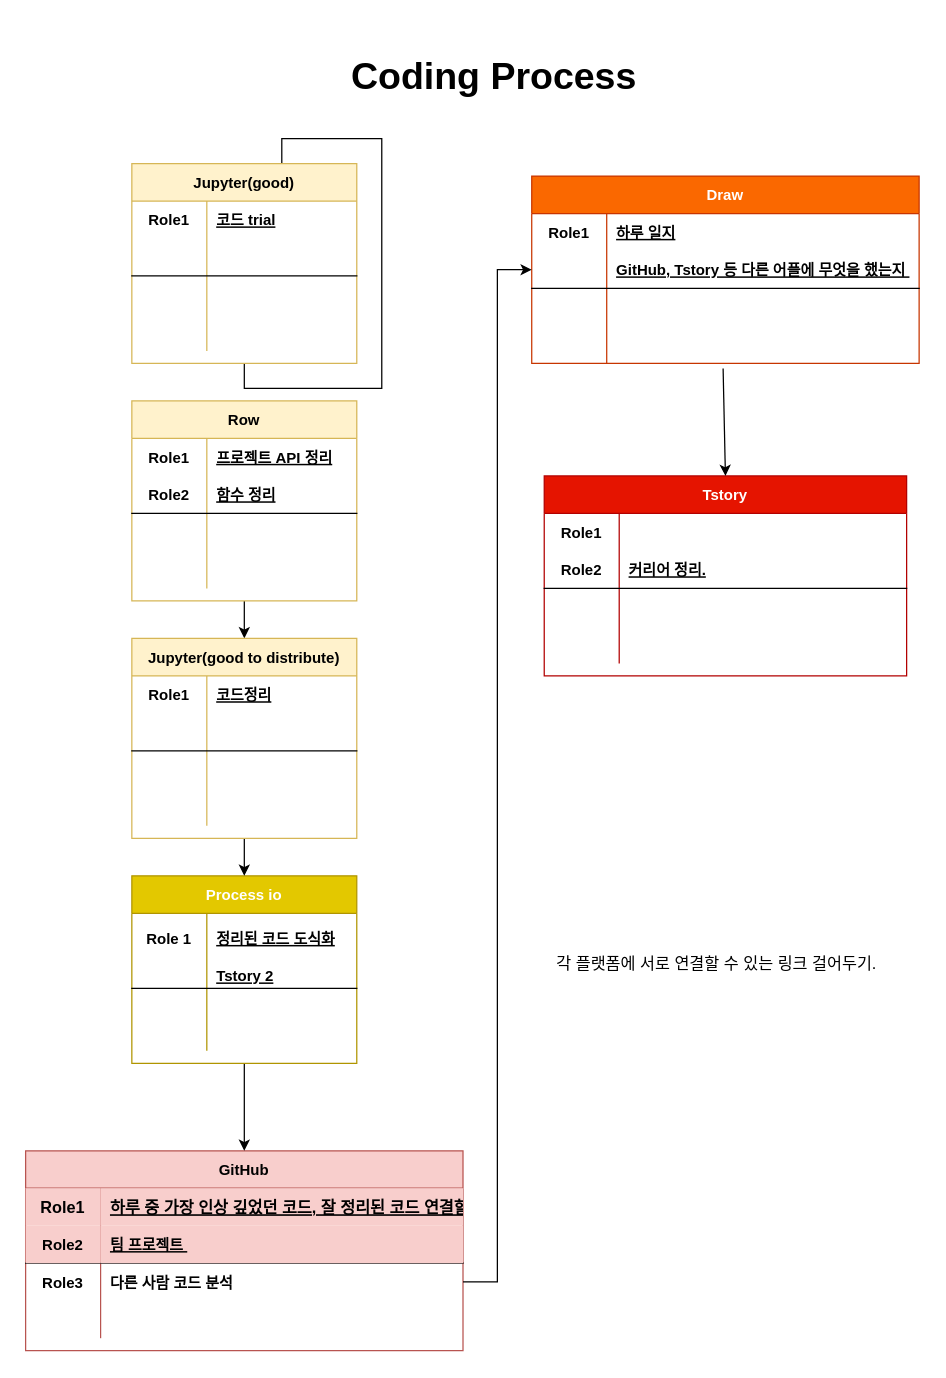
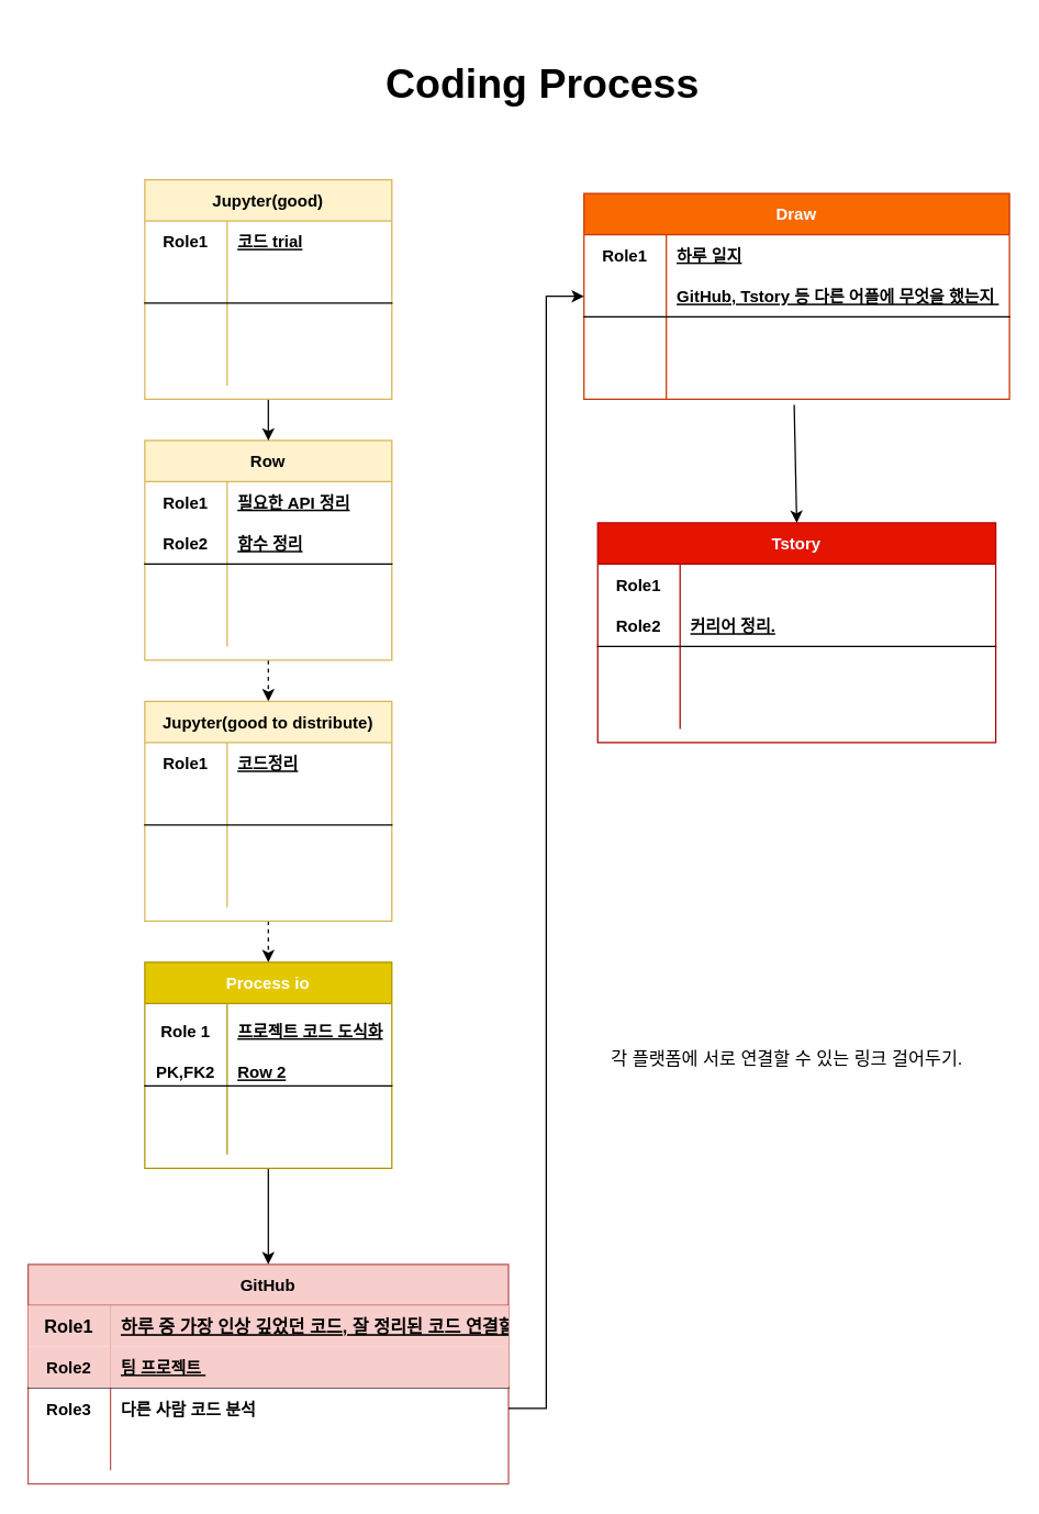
- <mxCell id="29" style="edgeStyle=orthogonalEdgeStyle;rounded=0;orthogonalLoop=1;jettySize=auto;html=1;exitX=0.5;exitY=1;exitDx=0;exitDy=0;fontSize=13;fontColor=#FFFF66;" edge="1" parent="1" source="30" target="33"><mxGeometry relative="1" as="geometry" /></mxCell>
+ <mxCell id="29" style="edgeStyle=orthogonalEdgeStyle;rounded=0;orthogonalLoop=1;jettySize=auto;html=1;exitX=0.5;exitY=1;exitDx=0;exitDy=0;entryX=0.5;entryY=0;entryDx=0;entryDy=0;fontSize=13;fontColor=#FFFF66;" edge="1" parent="1" source="30" target="16"><mxGeometry relative="1" as="geometry" /></mxCell>
- <mxCell id="19" value="프로젝트 API 정리" style="shape=partialRectangle;connectable=0;fillColor=none;top=0;left=0;bottom=0;right=0;align=left;spacingLeft=6;fontStyle=5;overflow=hidden;" vertex="1" parent="17"><mxGeometry x="60" width="120" height="30" as="geometry" /></mxCell>
+ <mxCell id="19" value="필요한 API 정리" style="shape=partialRectangle;connectable=0;fillColor=none;top=0;left=0;bottom=0;right=0;align=left;spacingLeft=6;fontStyle=5;overflow=hidden;" vertex="1" parent="17"><mxGeometry x="60" width="120" height="30" as="geometry" /></mxCell>
- <mxCell id="15" style="edgeStyle=orthogonalEdgeStyle;rounded=0;orthogonalLoop=1;jettySize=auto;html=1;exitX=0.5;exitY=1;exitDx=0;exitDy=0;entryX=0.5;entryY=0;entryDx=0;entryDy=0;fontSize=13;fontColor=#FFFF66;" edge="1" parent="1" source="16" target="83"><mxGeometry relative="1" as="geometry" /></mxCell>
+ <mxCell id="15" style="edgeStyle=orthogonalEdgeStyle;rounded=0;orthogonalLoop=1;jettySize=auto;html=1;exitX=0.5;exitY=1;exitDx=0;exitDy=0;entryX=0.5;entryY=0;entryDx=0;entryDy=0;fontSize=13;fontColor=#FFFF66;dashed=1;" edge="1" parent="1" source="16" target="83"><mxGeometry relative="1" as="geometry" /></mxCell>
- <mxCell id="82" style="edgeStyle=orthogonalEdgeStyle;rounded=0;orthogonalLoop=1;jettySize=auto;html=1;exitX=0.5;exitY=1;exitDx=0;exitDy=0;entryX=0.5;entryY=0;entryDx=0;entryDy=0;fontSize=13;fontColor=#FFFF66;" edge="1" parent="1" source="83" target="69"><mxGeometry relative="1" as="geometry" /></mxCell>
+ <mxCell id="82" style="edgeStyle=orthogonalEdgeStyle;rounded=0;orthogonalLoop=1;jettySize=auto;html=1;exitX=0.5;exitY=1;exitDx=0;exitDy=0;entryX=0.5;entryY=0;entryDx=0;entryDy=0;fontSize=13;fontColor=#FFFF66;dashed=1;" edge="1" parent="1" source="83" target="69"><mxGeometry relative="1" as="geometry" /></mxCell>
- <mxCell id="72" value="정리된 코드 도식화" style="shape=partialRectangle;connectable=0;fillColor=none;top=0;left=0;bottom=0;right=0;align=left;spacingLeft=6;fontStyle=5;overflow=hidden;" vertex="1" parent="70"><mxGeometry x="60" width="120" height="40" as="geometry" /></mxCell>
+ <mxCell id="72" value="프로젝트 코드 도식화" style="shape=partialRectangle;connectable=0;fillColor=none;top=0;left=0;bottom=0;right=0;align=left;spacingLeft=6;fontStyle=5;overflow=hidden;" vertex="1" parent="70"><mxGeometry x="60" width="120" height="40" as="geometry" /></mxCell>
+ <mxCell id="74" value="PK,FK2" style="shape=partialRectangle;connectable=0;fillColor=none;top=0;left=0;bottom=0;right=0;fontStyle=1;overflow=hidden;" vertex="1" parent="73"><mxGeometry width="60" height="20" as="geometry" /></mxCell>
- <mxCell id="75" value="Tstory 2" style="shape=partialRectangle;connectable=0;fillColor=none;top=0;left=0;bottom=0;right=0;align=left;spacingLeft=6;fontStyle=5;overflow=hidden;" vertex="1" parent="73"><mxGeometry x="60" width="120" height="20" as="geometry" /></mxCell>
+ <mxCell id="75" value="Row 2" style="shape=partialRectangle;connectable=0;fillColor=none;top=0;left=0;bottom=0;right=0;align=left;spacingLeft=6;fontStyle=5;overflow=hidden;" vertex="1" parent="73"><mxGeometry x="60" width="120" height="20" as="geometry" /></mxCell>
